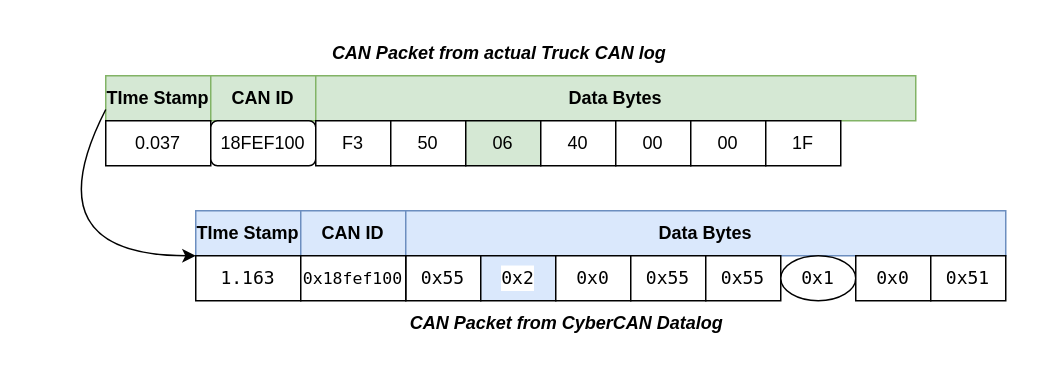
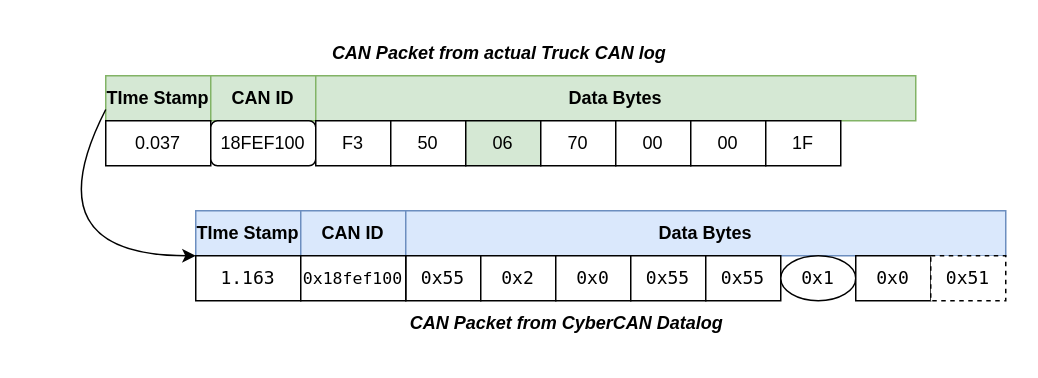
- <mxCell id="10" value="40" style="rounded=0;whiteSpace=wrap;html=1;" parent="1" vertex="1"><mxGeometry x="360" y="80" width="50" height="30" as="geometry" /></mxCell>
+ <mxCell id="10" value="70" style="rounded=0;whiteSpace=wrap;html=1;" parent="1" vertex="1"><mxGeometry x="360" y="80" width="50" height="30" as="geometry" /></mxCell>
- <mxCell id="19" value="&lt;pre style=&quot;box-sizing: border-box; overflow: auto; padding: 1px 0px; margin-top: 0px; margin-bottom: 0px; line-height: inherit; word-break: break-all; overflow-wrap: break-word; background-color: rgb(255, 255, 255); border: 0px; border-radius: 0px; text-wrap: wrap; vertical-align: baseline; text-align: left;&quot;&gt;0x2&lt;/pre&gt;" style="rounded=0;whiteSpace=wrap;html=1;fillColor=#dae8fc;" parent="1" vertex="1"><mxGeometry x="320" y="170" width="50" height="30" as="geometry" /></mxCell>
+ <mxCell id="19" value="&lt;pre style=&quot;box-sizing: border-box; overflow: auto; padding: 1px 0px; margin-top: 0px; margin-bottom: 0px; line-height: inherit; word-break: break-all; overflow-wrap: break-word; background-color: rgb(255, 255, 255); border: 0px; border-radius: 0px; text-wrap: wrap; vertical-align: baseline; text-align: left;&quot;&gt;0x2&lt;/pre&gt;" style="rounded=0;whiteSpace=wrap;html=1;" parent="1" vertex="1"><mxGeometry x="320" y="170" width="50" height="30" as="geometry" /></mxCell>
- <mxCell id="25" value="&lt;pre style=&quot;box-sizing: border-box; overflow: auto; padding: 1px 0px; margin-top: 0px; margin-bottom: 0px; line-height: inherit; word-break: break-all; overflow-wrap: break-word; background-color: rgb(255, 255, 255); border: 0px; border-radius: 0px; text-wrap: wrap; vertical-align: baseline; text-align: left;&quot;&gt;0x51&lt;/pre&gt;" style="rounded=0;whiteSpace=wrap;html=1;" parent="1" vertex="1"><mxGeometry x="620" y="170" width="50" height="30" as="geometry" /></mxCell>
+ <mxCell id="25" value="&lt;pre style=&quot;box-sizing: border-box; overflow: auto; padding: 1px 0px; margin-top: 0px; margin-bottom: 0px; line-height: inherit; word-break: break-all; overflow-wrap: break-word; background-color: rgb(255, 255, 255); border: 0px; border-radius: 0px; text-wrap: wrap; vertical-align: baseline; text-align: left;&quot;&gt;0x51&lt;/pre&gt;" style="rounded=0;whiteSpace=wrap;html=1;dashed=1;" parent="1" vertex="1"><mxGeometry x="620" y="170" width="50" height="30" as="geometry" /></mxCell>
